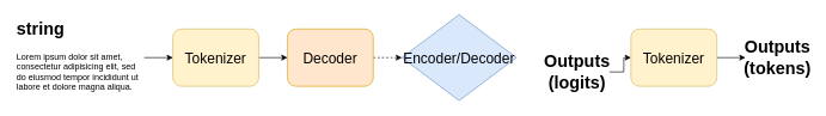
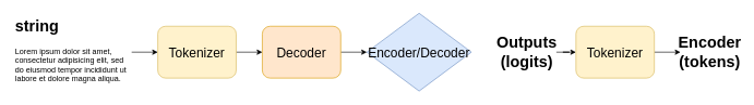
- <mxCell id="4" style="edgeStyle=orthogonalEdgeStyle;rounded=0;orthogonalLoop=1;jettySize=auto;html=1;dashed=1;" parent="1" source="5" target="6" edge="1"><mxGeometry relative="1" as="geometry" /></mxCell>
+ <mxCell id="4" style="edgeStyle=orthogonalEdgeStyle;rounded=0;orthogonalLoop=1;jettySize=auto;html=1;" parent="1" source="5" target="6" edge="1"><mxGeometry relative="1" as="geometry" /></mxCell>
- <mxCell id="13" value="&lt;span style=&quot;font-size: 24px;&quot;&gt;&lt;b&gt;Outputs&lt;/b&gt;&lt;/span&gt;&lt;div&gt;&lt;span style=&quot;font-size: 24px;&quot;&gt;&lt;b&gt;(tokens)&lt;/b&gt;&lt;/span&gt;&lt;/div&gt;" style="text;html=1;align=center;verticalAlign=middle;whiteSpace=wrap;rounded=0;" parent="1" vertex="1"><mxGeometry x="1040" y="60" width="90" height="40" as="geometry" /></mxCell>
+ <mxCell id="13" value="&lt;span style=&quot;font-size: 24px;&quot;&gt;&lt;b&gt;Encoder&lt;/b&gt;&lt;/span&gt;&lt;div&gt;&lt;span style=&quot;font-size: 24px;&quot;&gt;&lt;b&gt;(tokens)&lt;/b&gt;&lt;/span&gt;&lt;/div&gt;" style="text;html=1;align=center;verticalAlign=middle;whiteSpace=wrap;rounded=0;" parent="1" vertex="1"><mxGeometry x="1040" y="60" width="90" height="40" as="geometry" /></mxCell>
- <mxCell id="10" value="&lt;b&gt;&lt;font style=&quot;font-size: 24px;&quot;&gt;Outputs&lt;br&gt;&lt;/font&gt;&lt;/b&gt;&lt;div&gt;&lt;b&gt;&lt;font style=&quot;font-size: 24px;&quot;&gt;(logits)&lt;/font&gt;&lt;/b&gt;&lt;/div&gt;" style="text;html=1;align=center;verticalAlign=middle;whiteSpace=wrap;rounded=0;" parent="1" vertex="1"><mxGeometry x="760" y="80" width="90" height="40" as="geometry" /></mxCell>
+ <mxCell id="10" value="&lt;b&gt;&lt;font style=&quot;font-size: 24px;&quot;&gt;Outputs&lt;br&gt;&lt;/font&gt;&lt;/b&gt;&lt;div&gt;&lt;b&gt;&lt;font style=&quot;font-size: 24px;&quot;&gt;(logits)&lt;/font&gt;&lt;/b&gt;&lt;/div&gt;" style="text;html=1;align=center;verticalAlign=middle;whiteSpace=wrap;rounded=0;" parent="1" vertex="1"><mxGeometry x="760" y="60" width="90" height="40" as="geometry" /></mxCell>
